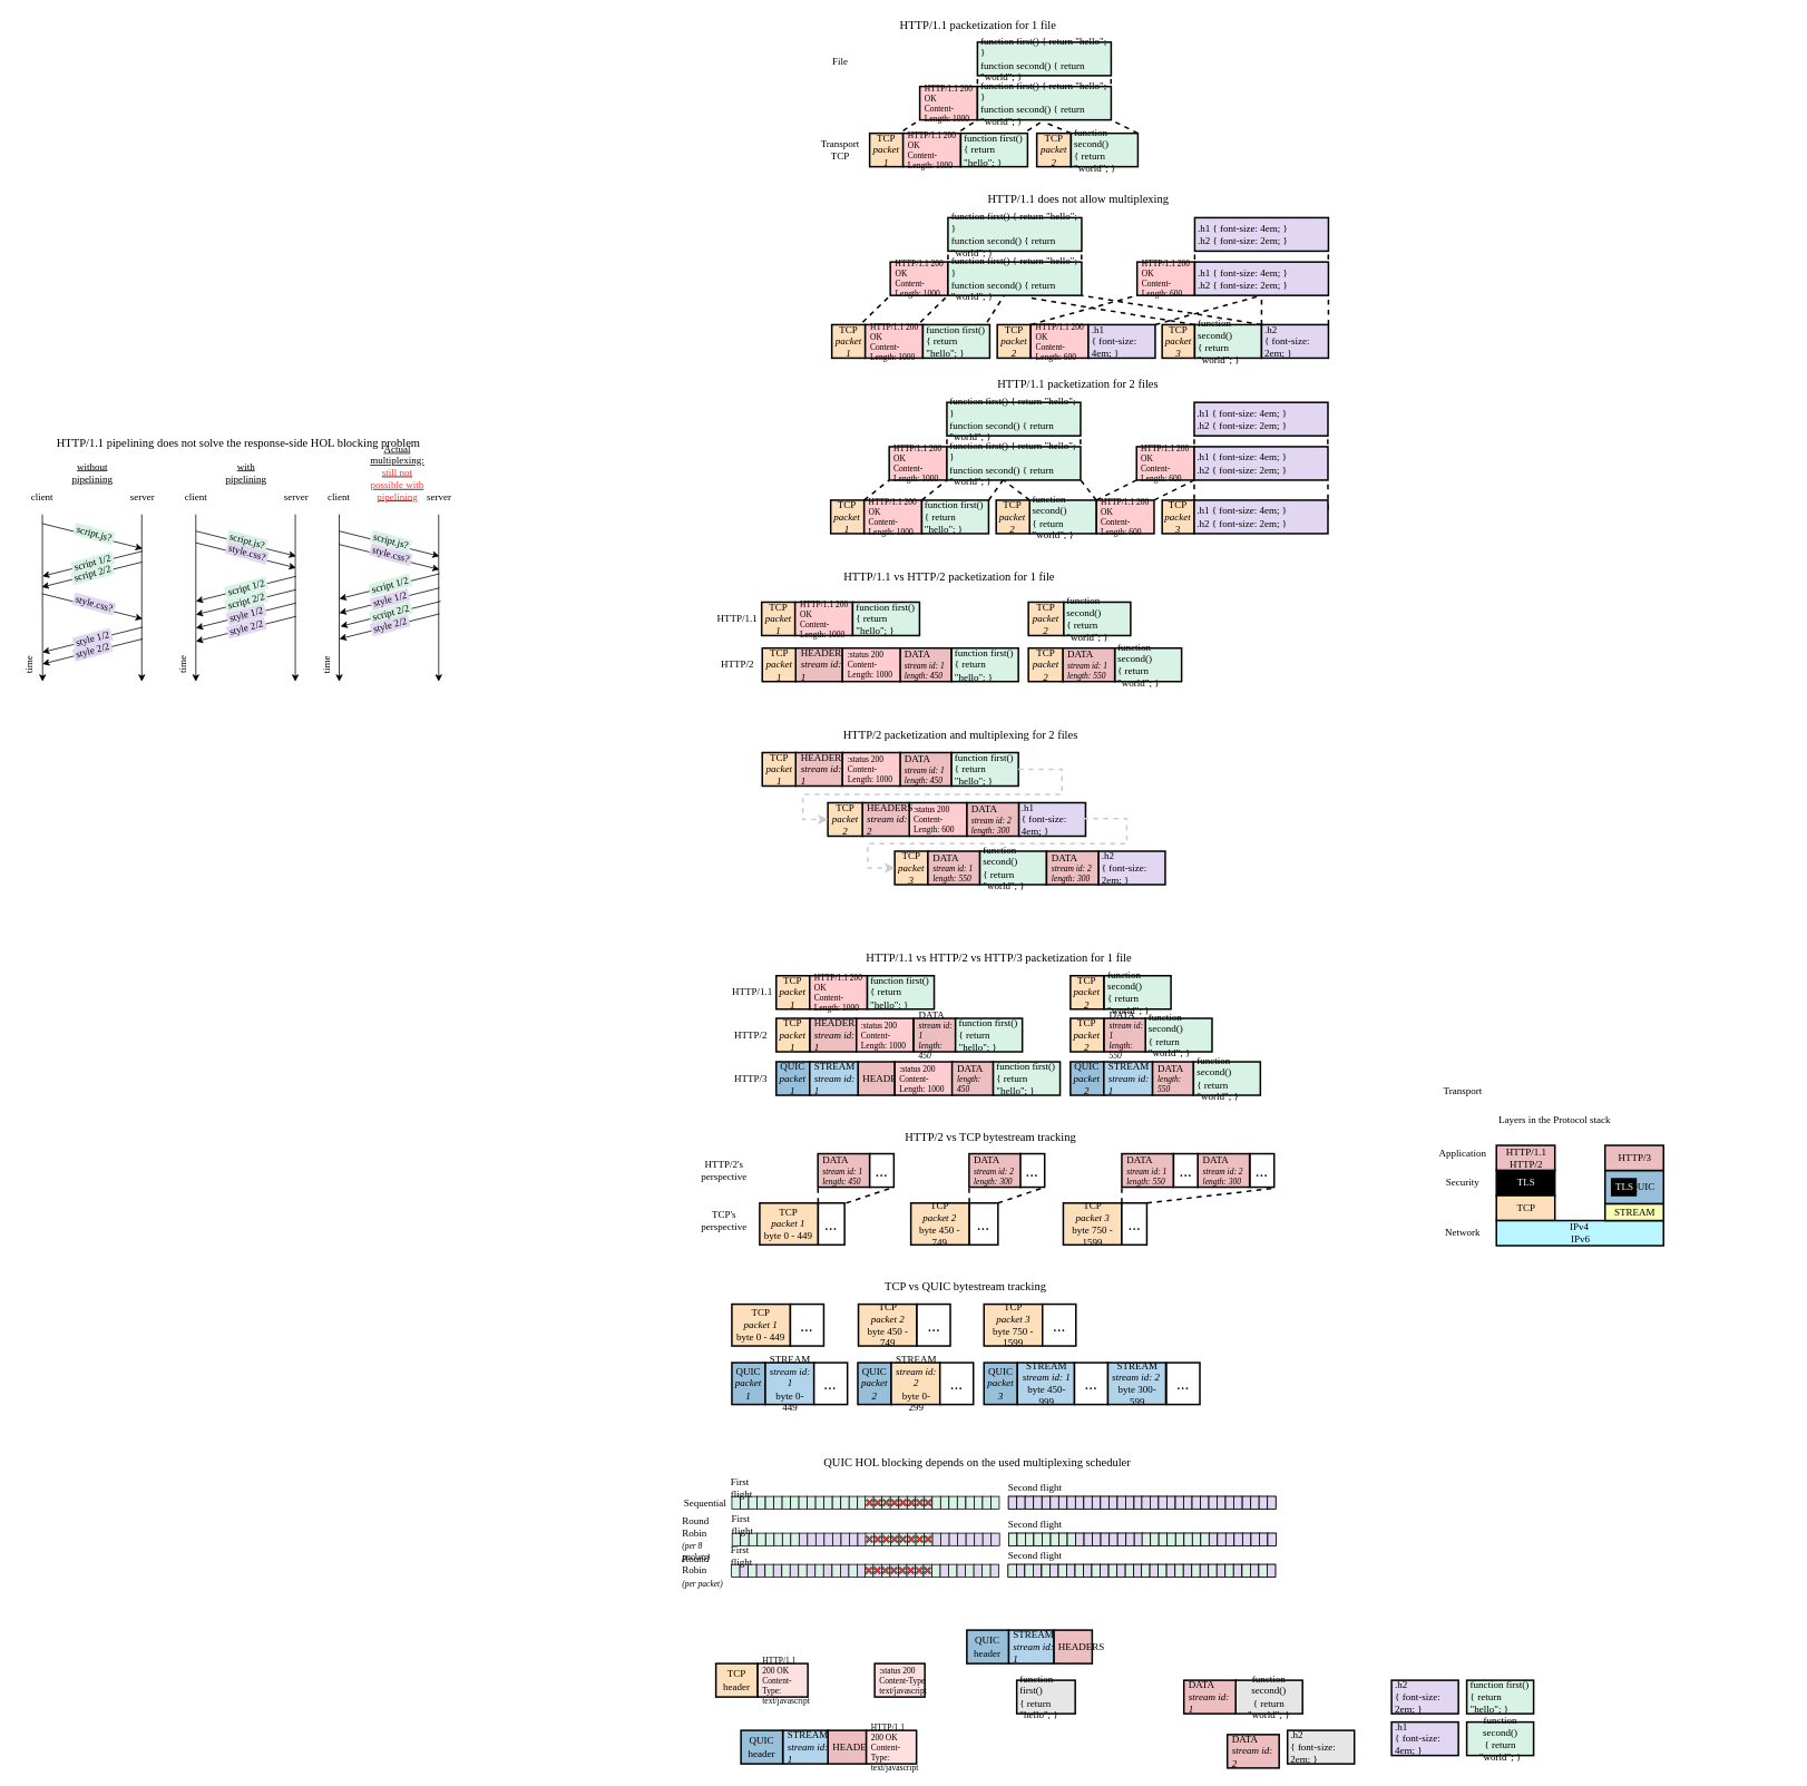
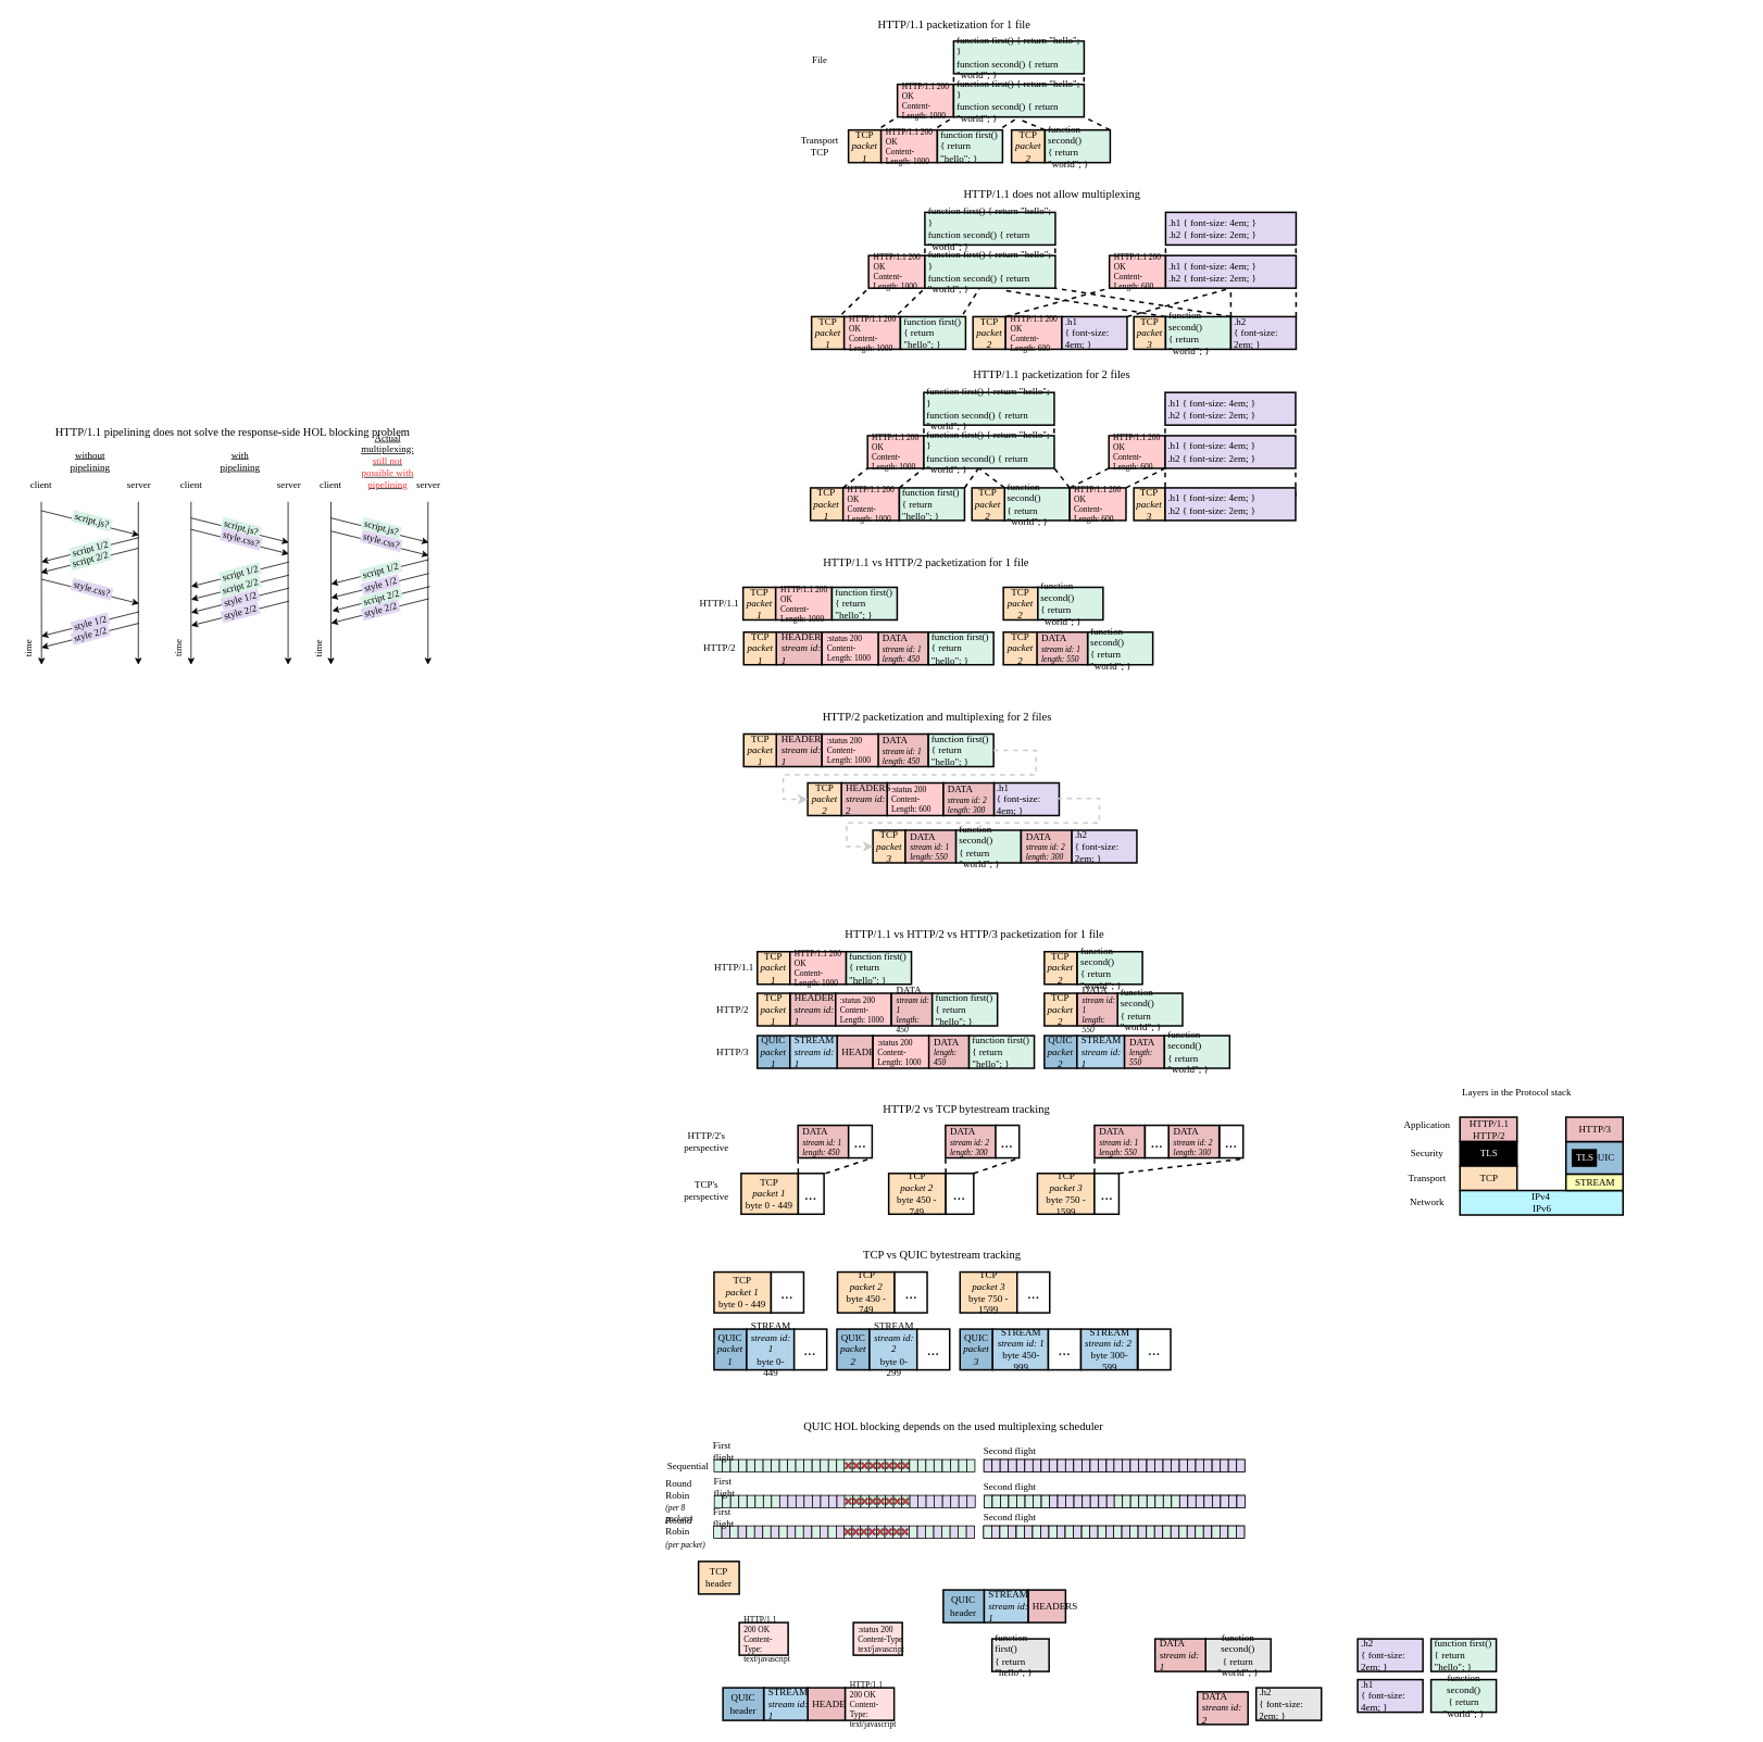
- <mxCell id="722" value="&lt;font face=&quot;Myriad Pro Condensed&quot;&gt;Transport&lt;/font&gt;" style="text;html=1;strokeColor=none;fillColor=none;align=center;verticalAlign=middle;whiteSpace=wrap;rounded=0;fontColor=#000000;" vertex="1" parent="1"><mxGeometry x="1710" y="1295" width="80" height="20" as="geometry" /></mxCell>
+ <mxCell id="722" value="&lt;font face=&quot;Myriad Pro Condensed&quot;&gt;Transport&lt;/font&gt;" style="text;html=1;strokeColor=none;fillColor=none;align=center;verticalAlign=middle;whiteSpace=wrap;rounded=0;fontColor=#000000;" vertex="1" parent="1"><mxGeometry x="1710" y="1435" width="80" height="20" as="geometry" /></mxCell>
- <mxCell id="225" value="&lt;div&gt;&lt;font face=&quot;Myriad Pro Condensed&quot;&gt;STREAM&lt;/font&gt;&lt;/div&gt;&lt;div&gt;&lt;font face=&quot;Myriad Pro Condensed&quot;&gt;&lt;i&gt;stream id: 2&lt;/i&gt;&lt;/font&gt;&lt;/div&gt;&lt;div&gt;&lt;font face=&quot;Myriad Pro Condensed&quot;&gt;byte 0-299&lt;/font&gt;&lt;/div&gt;" style="rounded=0;whiteSpace=wrap;html=1;fillColor=#fddfbb;align=center;fontFamily=MyriadPro-Cond;strokeWidth=2;spacing=4;spacingLeft=2;" parent="1" vertex="1"><mxGeometry x="1065.83" y="1630" width="58.29" height="50" as="geometry" /></mxCell>
+ <mxCell id="225" value="&lt;div&gt;&lt;font face=&quot;Myriad Pro Condensed&quot;&gt;STREAM&lt;/font&gt;&lt;/div&gt;&lt;div&gt;&lt;font face=&quot;Myriad Pro Condensed&quot;&gt;&lt;i&gt;stream id: 2&lt;/i&gt;&lt;/font&gt;&lt;/div&gt;&lt;div&gt;&lt;font face=&quot;Myriad Pro Condensed&quot;&gt;byte 0-299&lt;/font&gt;&lt;/div&gt;" style="rounded=0;whiteSpace=wrap;html=1;fillColor=#b2d4eb;align=center;fontFamily=MyriadPro-Cond;strokeWidth=2;spacing=4;spacingLeft=2;" parent="1" vertex="1"><mxGeometry x="1065.83" y="1630" width="58.29" height="50" as="geometry" /></mxCell>
- <mxCell id="2" value="&lt;font face=&quot;Myriad Pro Condensed&quot;&gt;TCP header&lt;/font&gt;" style="rounded=0;whiteSpace=wrap;html=1;fillColor=#fddfbb;align=center;fontFamily=MyriadPro-Cond;strokeWidth=2;spacing=4;" parent="1" vertex="1"><mxGeometry x="856.03" y="1990" width="50" height="40" as="geometry" /></mxCell>
+ <mxCell id="2" value="&lt;font face=&quot;Myriad Pro Condensed&quot;&gt;TCP header&lt;/font&gt;" style="rounded=0;whiteSpace=wrap;html=1;fillColor=#fddfbb;align=center;fontFamily=MyriadPro-Cond;strokeWidth=2;spacing=4;" parent="1" vertex="1"><mxGeometry x="856.03" y="1915" width="50" height="40" as="geometry" /></mxCell>
